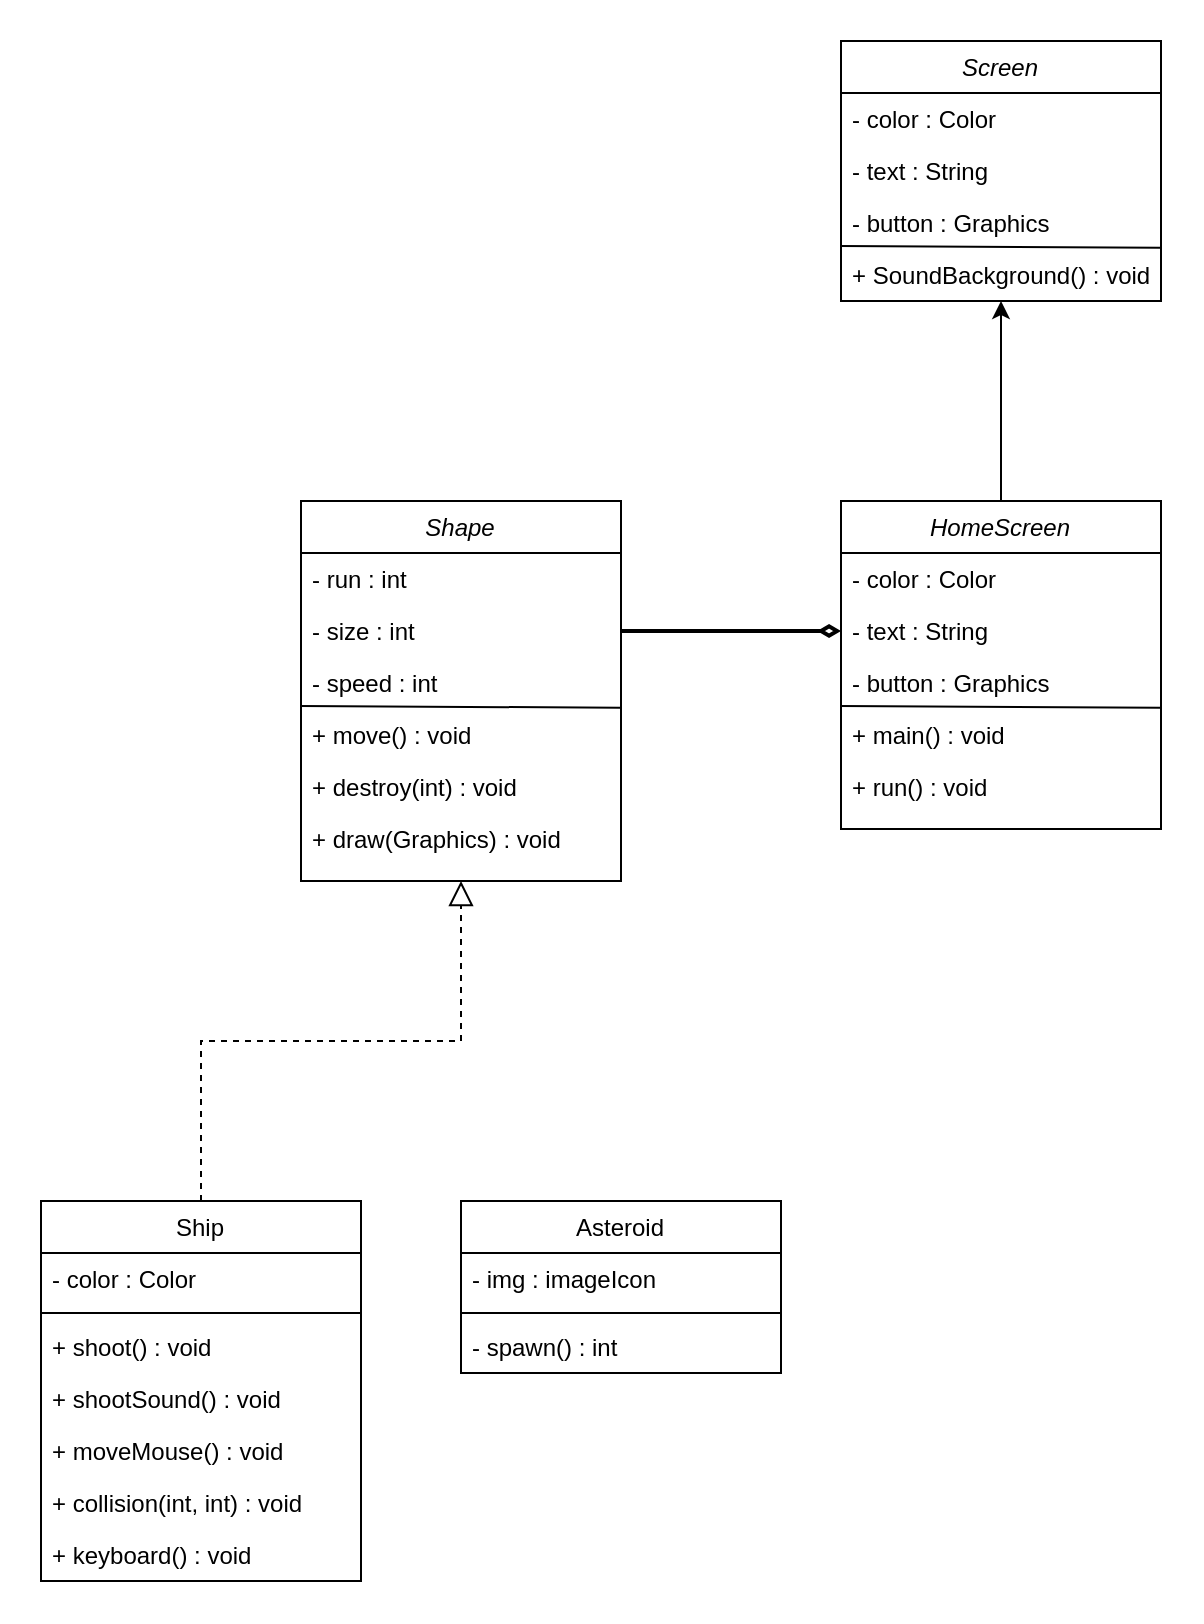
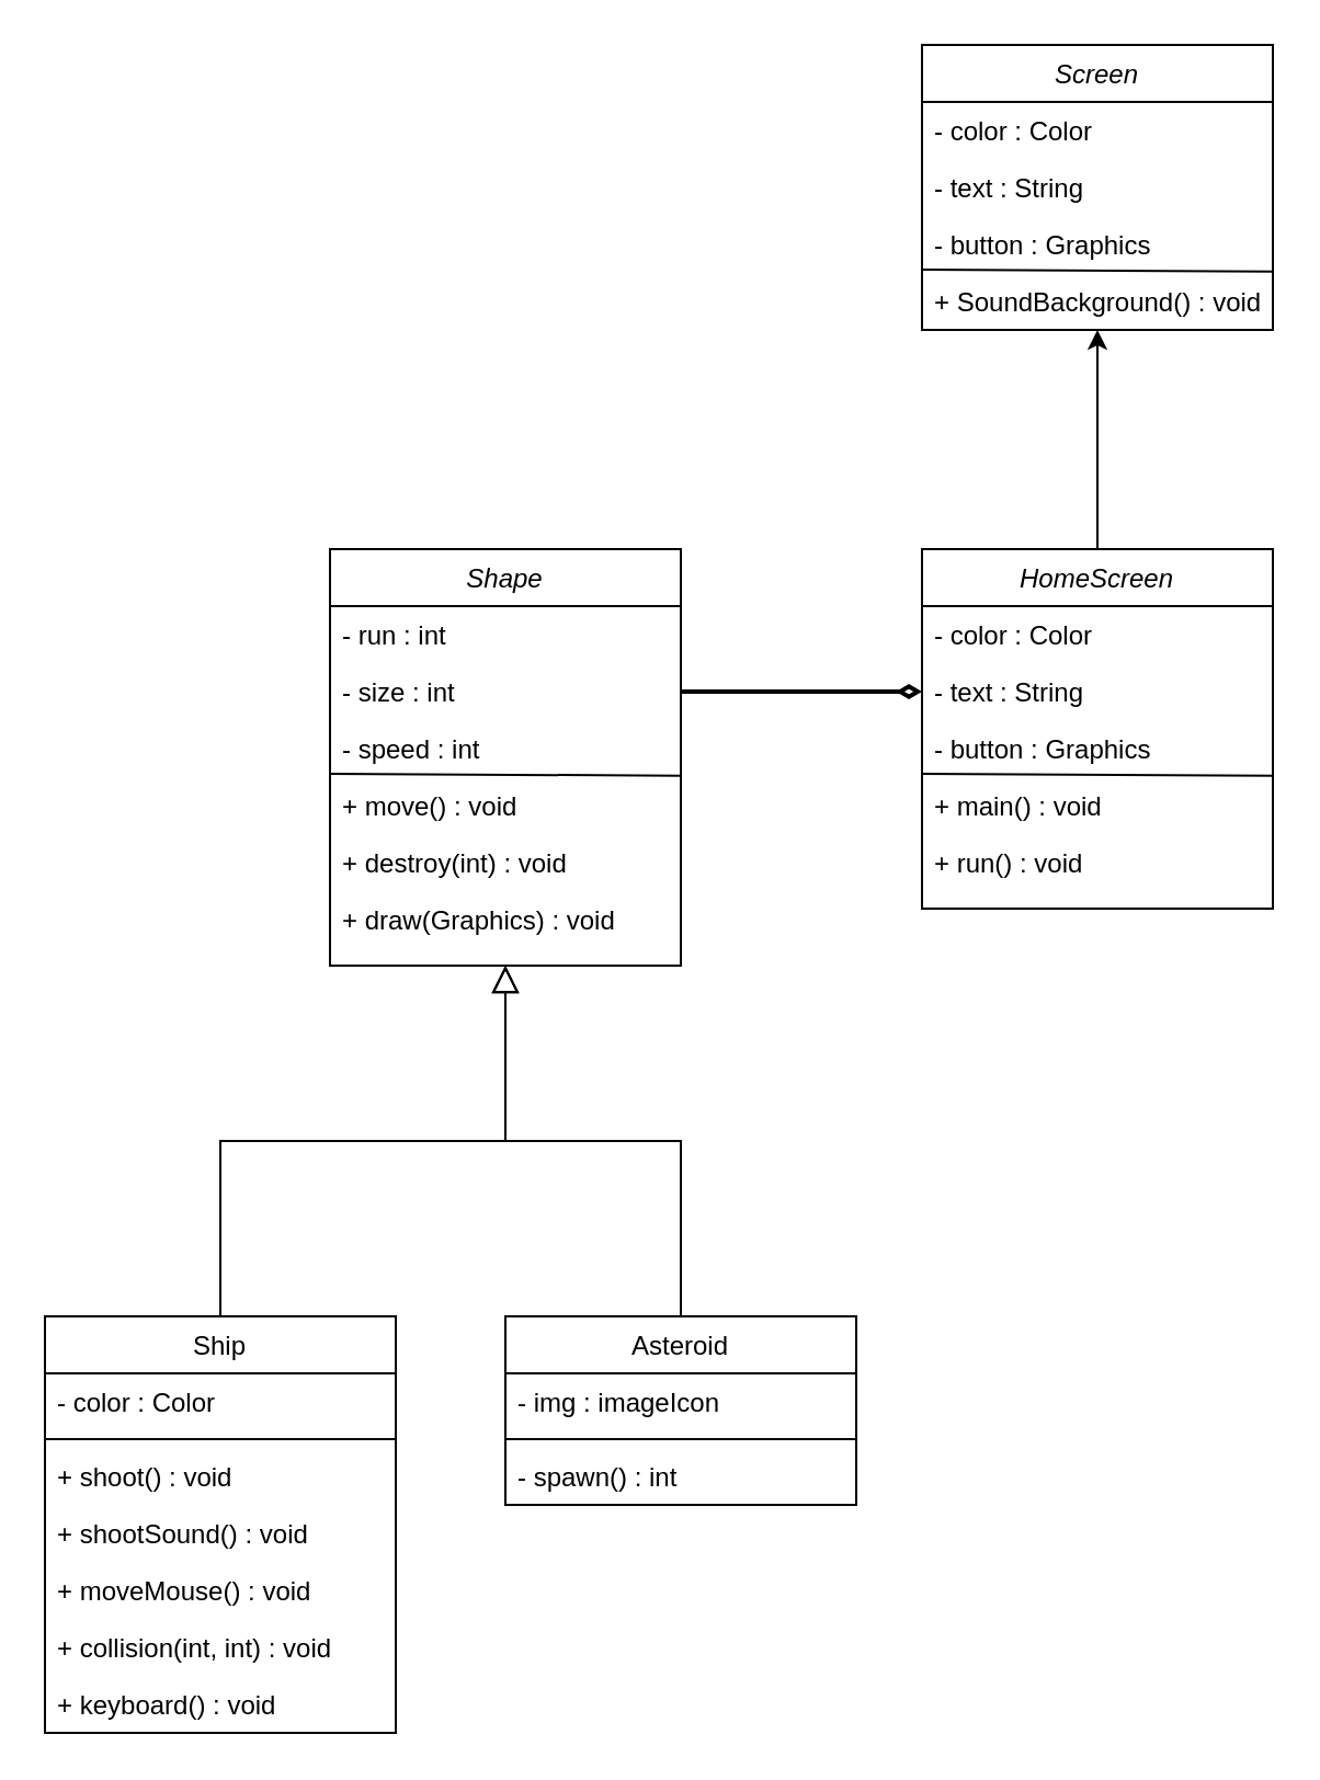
- <mxCell id="18" value="" style="endArrow=block;endSize=10;endFill=0;shadow=0;strokeWidth=1;rounded=0;curved=0;edgeStyle=elbowEdgeStyle;elbow=vertical;dashed=1;" edge="1" parent="1" source="10" target="2"><mxGeometry width="160" relative="1" as="geometry"><mxPoint x="130" y="333" as="sourcePoint" /><mxPoint x="130" y="333" as="targetPoint" /></mxGeometry></mxCell>
+ <mxCell id="18" value="" style="endArrow=block;endSize=10;endFill=0;shadow=0;strokeWidth=1;rounded=0;curved=0;edgeStyle=elbowEdgeStyle;elbow=vertical;" edge="1" parent="1" source="10" target="2"><mxGeometry width="160" relative="1" as="geometry"><mxPoint x="130" y="333" as="sourcePoint" /><mxPoint x="130" y="333" as="targetPoint" /></mxGeometry></mxCell>
+ <mxCell id="23" value="" style="endArrow=block;endSize=10;endFill=0;shadow=0;strokeWidth=1;rounded=0;curved=0;edgeStyle=elbowEdgeStyle;elbow=vertical;" edge="1" parent="1" source="19" target="2"><mxGeometry width="160" relative="1" as="geometry"><mxPoint x="140" y="503" as="sourcePoint" /><mxPoint x="240" y="401" as="targetPoint" /></mxGeometry></mxCell>
